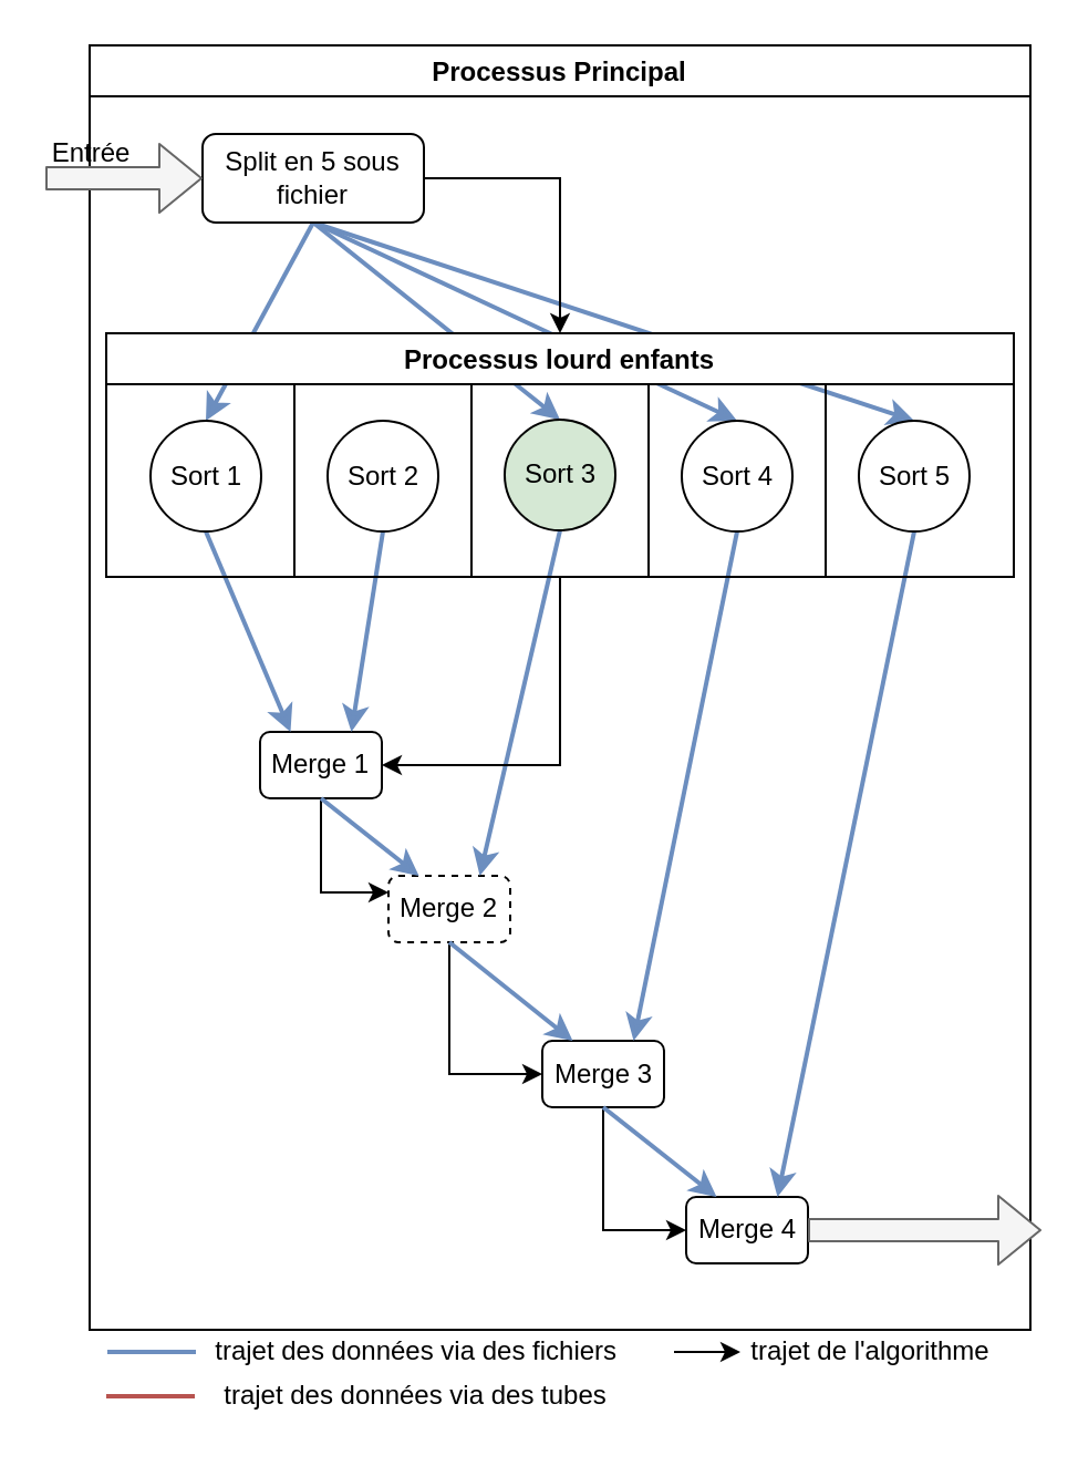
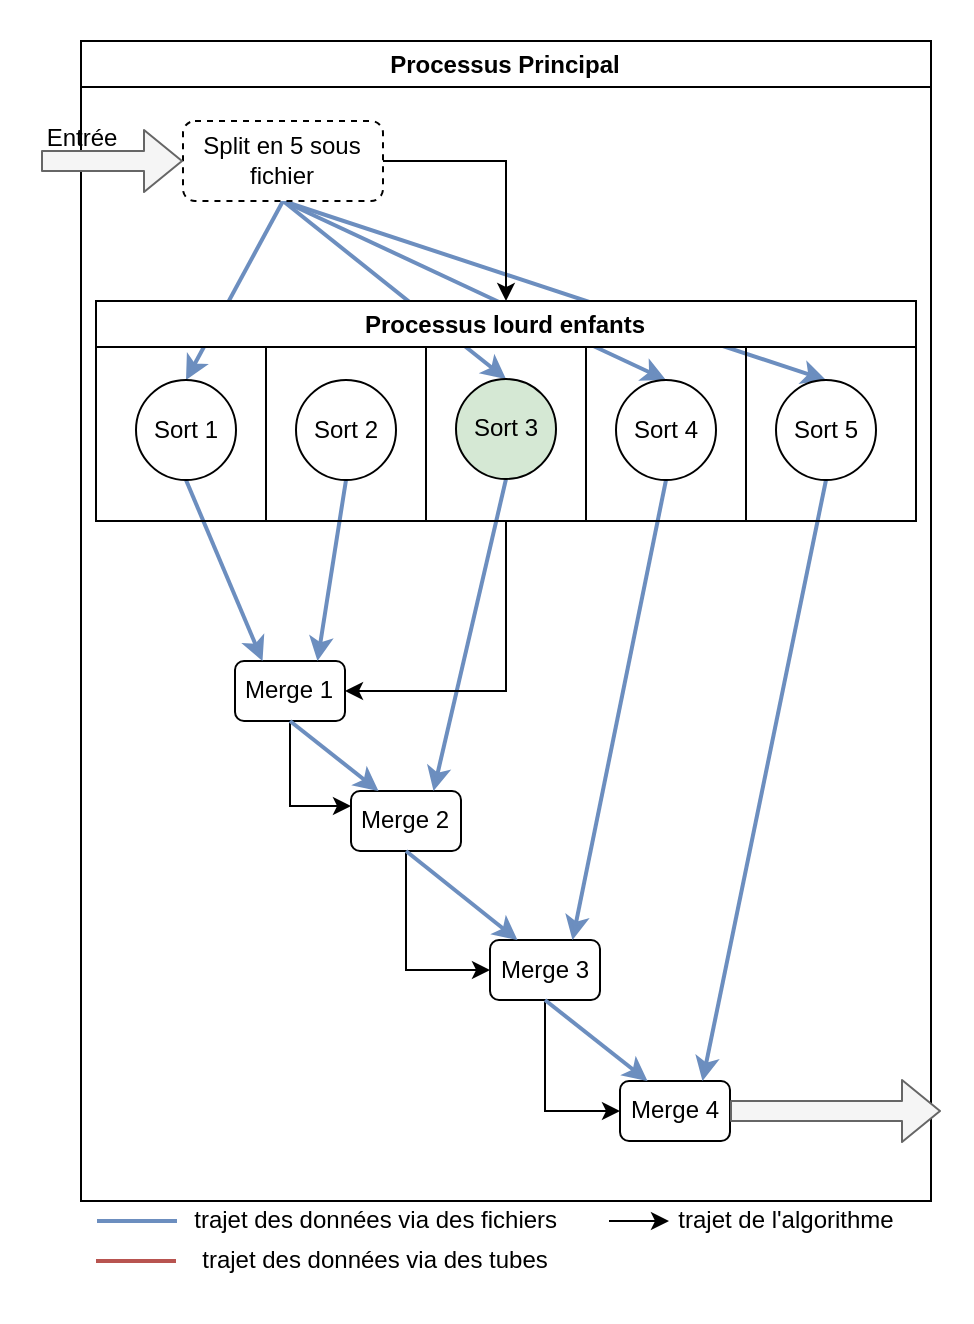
- <mxCell id="8" value="Split en 5 sous fichier" style="rounded=1;whiteSpace=wrap;html=1;" parent="2" vertex="1"><mxGeometry x="51" y="40" width="100" height="40" as="geometry" /></mxCell>
+ <mxCell id="8" value="Split en 5 sous fichier" style="rounded=1;whiteSpace=wrap;html=1;dashed=1;" parent="2" vertex="1"><mxGeometry x="51" y="40" width="100" height="40" as="geometry" /></mxCell>
- <mxCell id="18" value="Merge 2" style="rounded=1;whiteSpace=wrap;html=1;dashed=1;" parent="2" vertex="1"><mxGeometry x="135" y="375" width="55" height="30" as="geometry" /></mxCell>
+ <mxCell id="18" value="Merge 2" style="rounded=1;whiteSpace=wrap;html=1;" parent="2" vertex="1"><mxGeometry x="135" y="375" width="55" height="30" as="geometry" /></mxCell>
